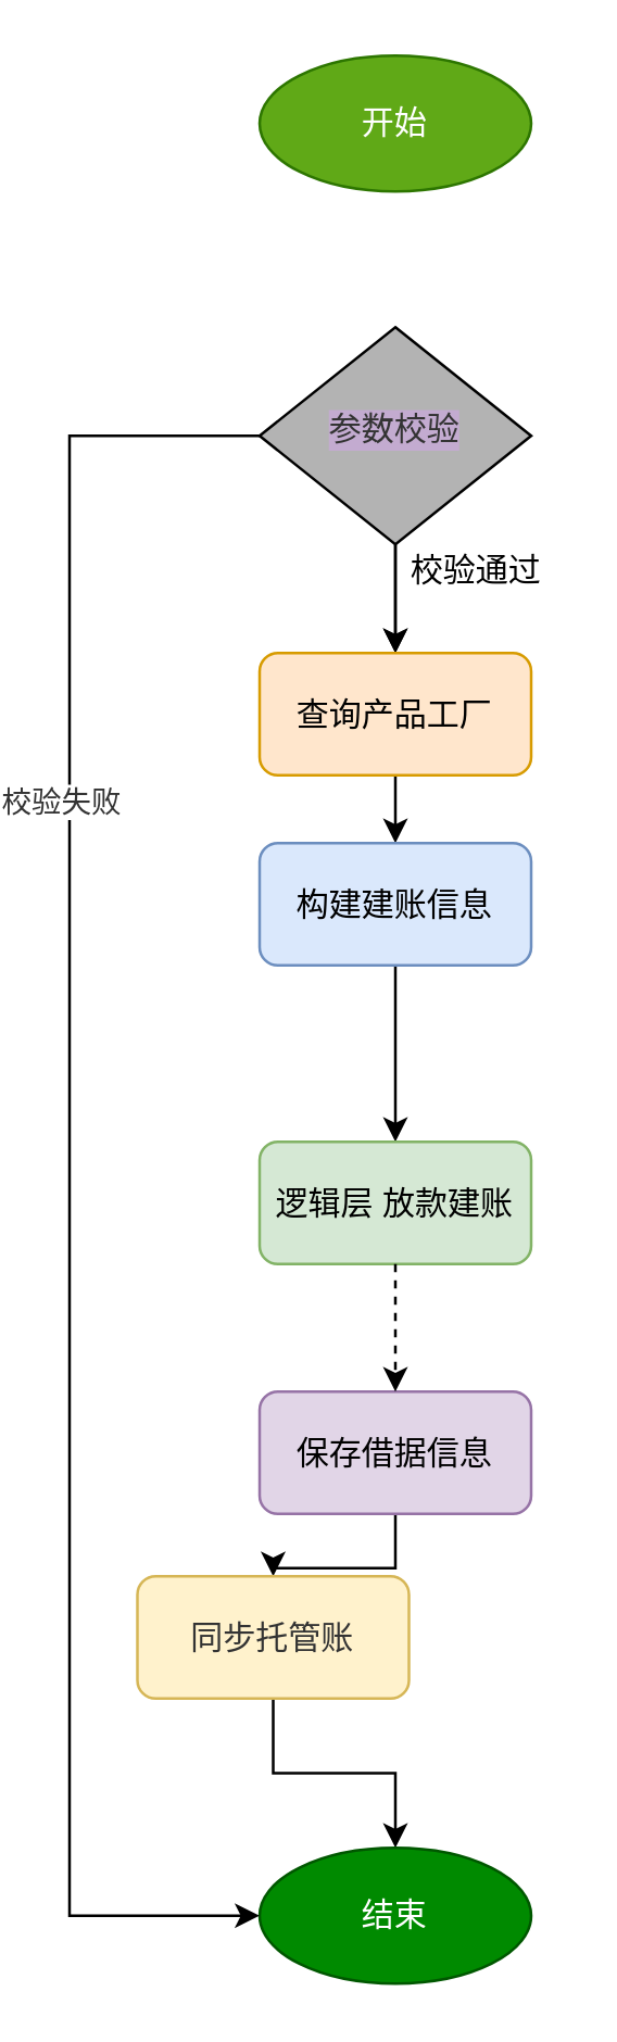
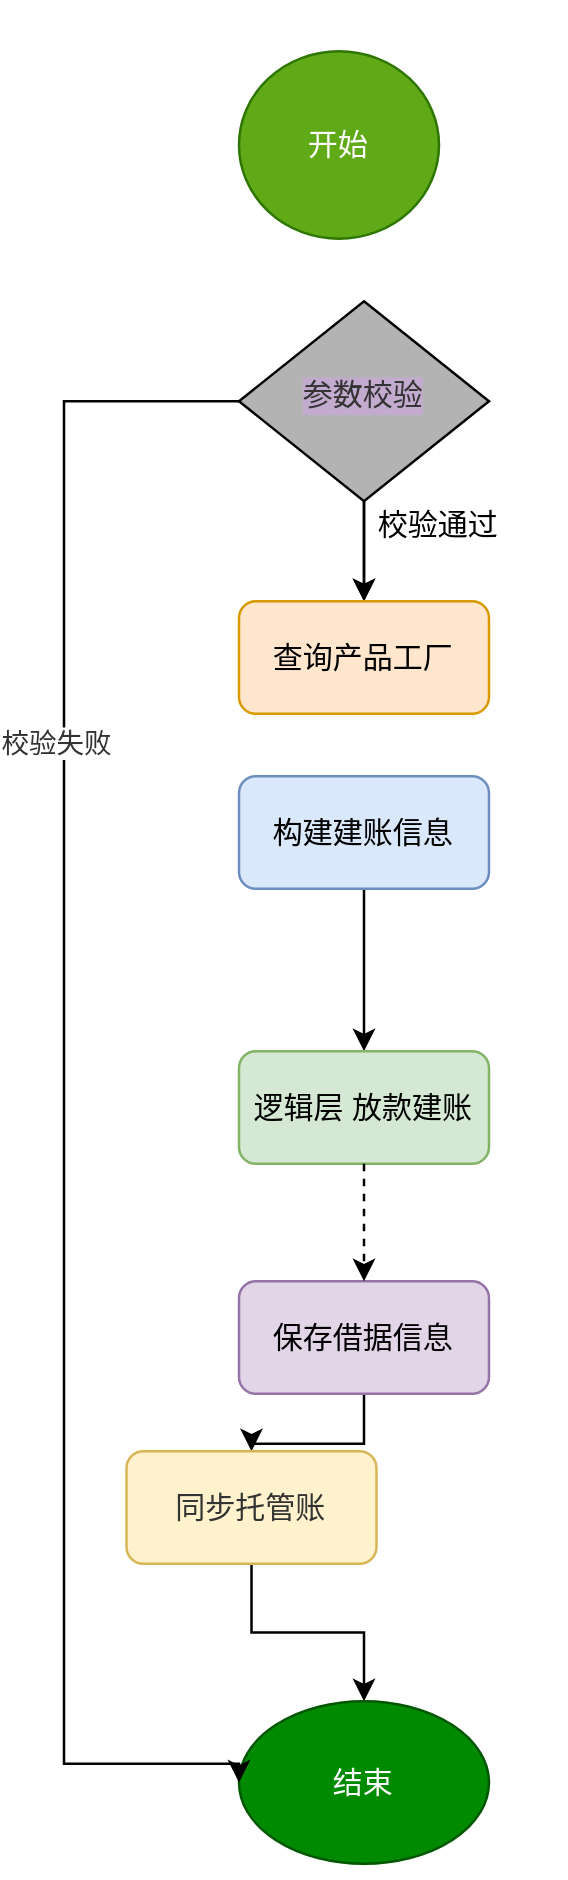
- <mxCell id="16" value="开始" style="ellipse;whiteSpace=wrap;html=1;rounded=1;fillColor=#60a917;strokeColor=#2D7600;fontColor=#ffffff;" vertex="1" parent="1"><mxGeometry x="90" y="20" width="100" height="50" as="geometry" /></mxCell>
+ <mxCell id="16" value="开始" style="ellipse;whiteSpace=wrap;html=1;rounded=1;fillColor=#60a917;strokeColor=#2D7600;fontColor=#ffffff;" vertex="1" parent="1"><mxGeometry x="90" y="20" width="80" height="75" as="geometry" /></mxCell>
- <mxCell id="5" value="" style="edgeStyle=orthogonalEdgeStyle;rounded=0;orthogonalLoop=1;jettySize=auto;html=1;" edge="1" parent="1" source="6" target="8"><mxGeometry relative="1" as="geometry" /></mxCell>
- <mxCell id="15" value="结束" style="ellipse;whiteSpace=wrap;html=1;rounded=1;fillColor=#008a00;strokeColor=#005700;fontColor=#ffffff;" vertex="1" parent="1"><mxGeometry x="90" y="680" width="100" height="50" as="geometry" /></mxCell>
+ <mxCell id="15" value="结束" style="ellipse;whiteSpace=wrap;html=1;rounded=1;fillColor=#008a00;strokeColor=#005700;fontColor=#ffffff;" vertex="1" parent="1"><mxGeometry x="90" y="680" width="100" height="65" as="geometry" /></mxCell>
